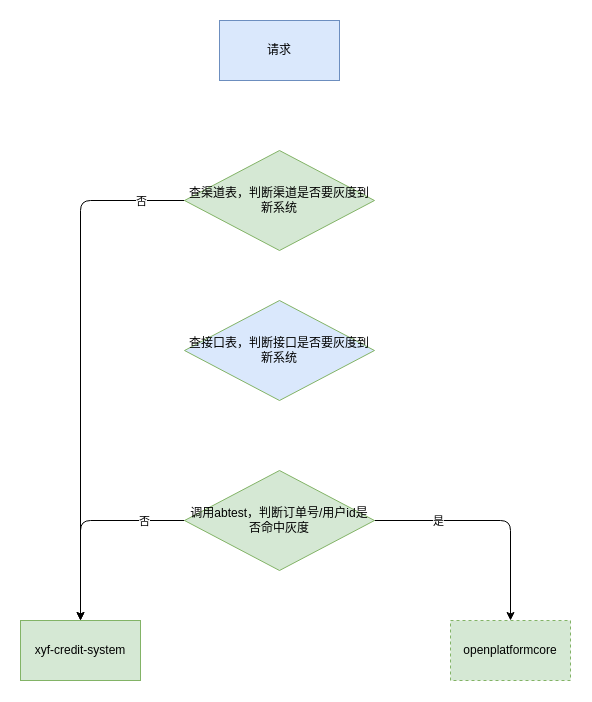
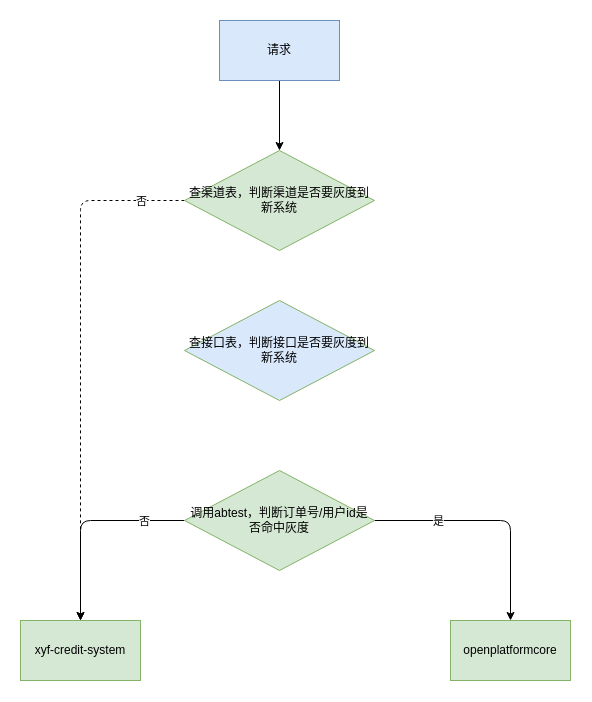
+ <mxCell id="5" style="edgeStyle=orthogonalEdgeStyle;rounded=0;orthogonalLoop=1;jettySize=auto;html=1;entryX=0.5;entryY=0;entryDx=0;entryDy=0;" edge="1" parent="1" source="6" target="4"><mxGeometry relative="1" as="geometry" /></mxCell>
- <mxCell id="2" style="edgeStyle=orthogonalEdgeStyle;rounded=1;orthogonalLoop=1;jettySize=auto;html=1;entryX=0.5;entryY=0;entryDx=0;entryDy=0;curved=0;" edge="1" parent="1" source="4" target="7"><mxGeometry relative="1" as="geometry" /></mxCell>
+ <mxCell id="2" style="edgeStyle=orthogonalEdgeStyle;rounded=1;orthogonalLoop=1;jettySize=auto;html=1;entryX=0.5;entryY=0;entryDx=0;entryDy=0;curved=0;dashed=1;" edge="1" parent="1" source="4" target="7"><mxGeometry relative="1" as="geometry" /></mxCell>
- <mxCell id="8" value="openplatformcore" style="rounded=0;whiteSpace=wrap;html=1;fillColor=#d5e8d4;strokeColor=#82b366;dashed=1;" vertex="1" parent="1"><mxGeometry x="450" y="620" width="120" height="60" as="geometry" /></mxCell>
+ <mxCell id="8" value="openplatformcore" style="rounded=0;whiteSpace=wrap;html=1;fillColor=#d5e8d4;strokeColor=#82b366;" vertex="1" parent="1"><mxGeometry x="450" y="620" width="120" height="60" as="geometry" /></mxCell>
